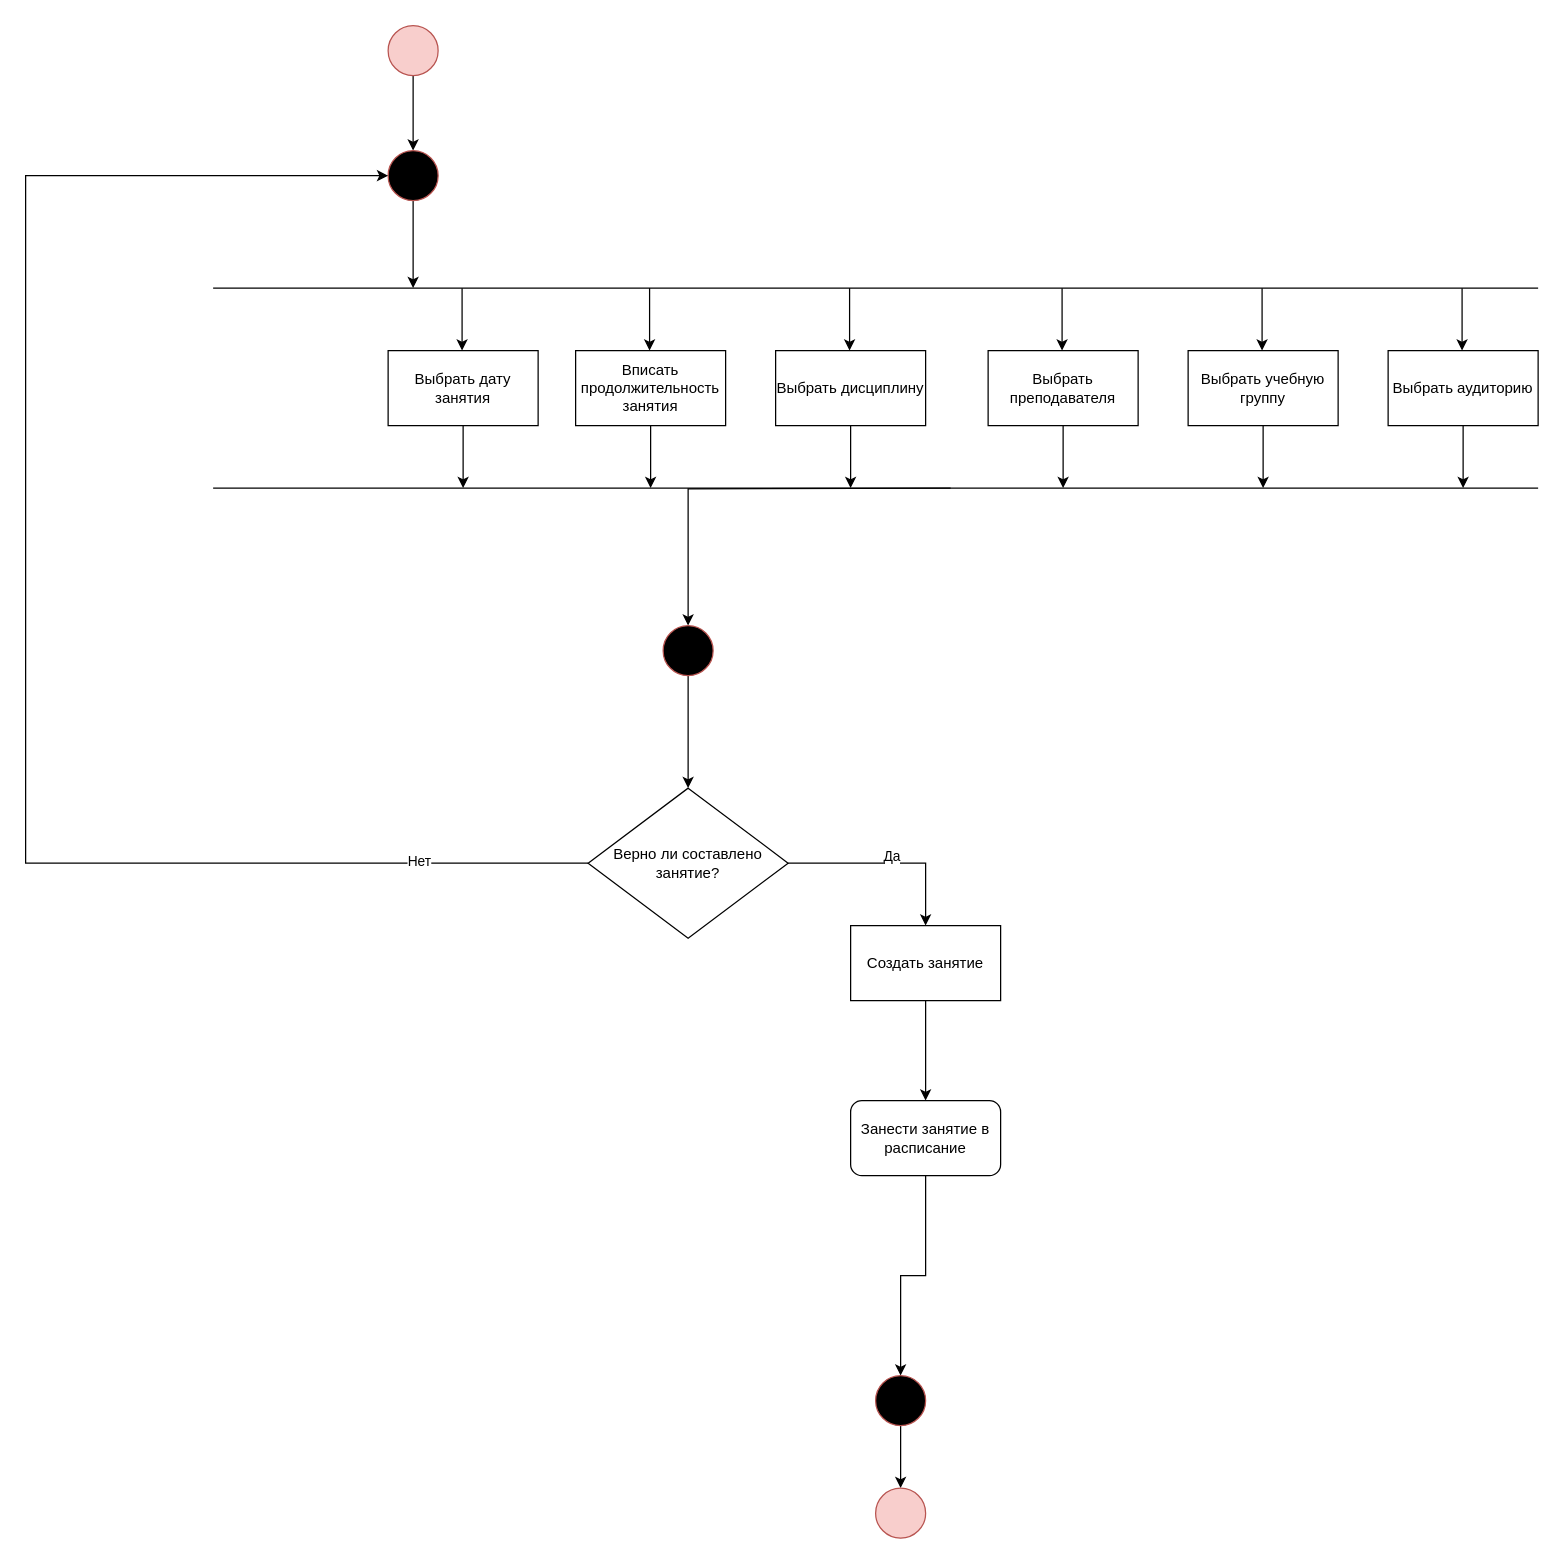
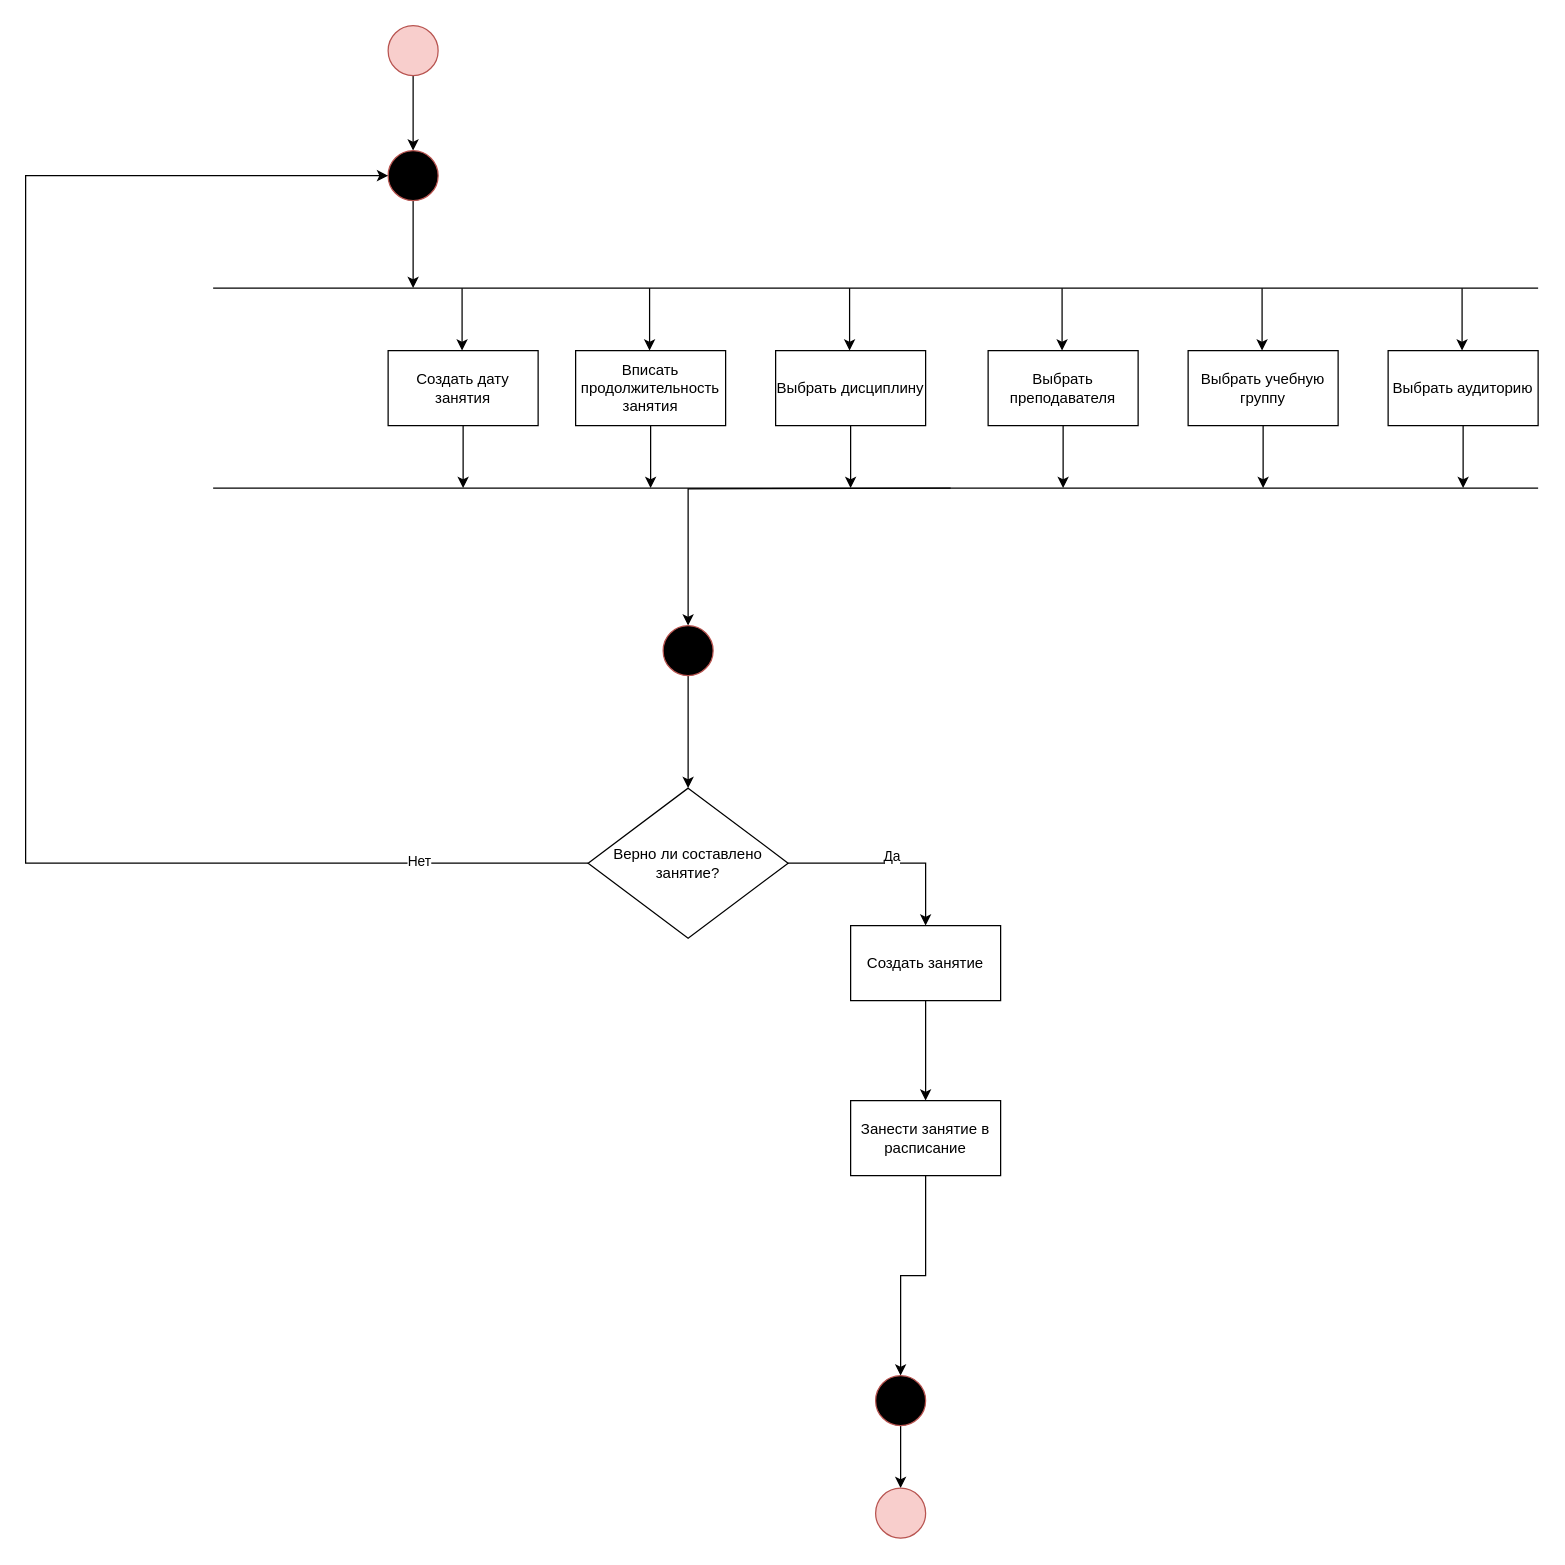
- <mxCell id="9" value="Выбрать дату занятия" style="rounded=0;whiteSpace=wrap;html=1;" parent="1" vertex="1"><mxGeometry x="310" y="280" width="120" height="60" as="geometry" /></mxCell>
+ <mxCell id="9" value="Создать дату занятия" style="rounded=0;whiteSpace=wrap;html=1;" parent="1" vertex="1"><mxGeometry x="310" y="280" width="120" height="60" as="geometry" /></mxCell>
- <mxCell id="41" value="Занести занятие в расписание" style="whiteSpace=wrap;html=1;rounded=1;" vertex="1" parent="1"><mxGeometry x="680" y="880" width="120" height="60" as="geometry" /></mxCell>
+ <mxCell id="41" value="Занести занятие в расписание" style="whiteSpace=wrap;html=1;rounded=0;" vertex="1" parent="1"><mxGeometry x="680" y="880" width="120" height="60" as="geometry" /></mxCell>
